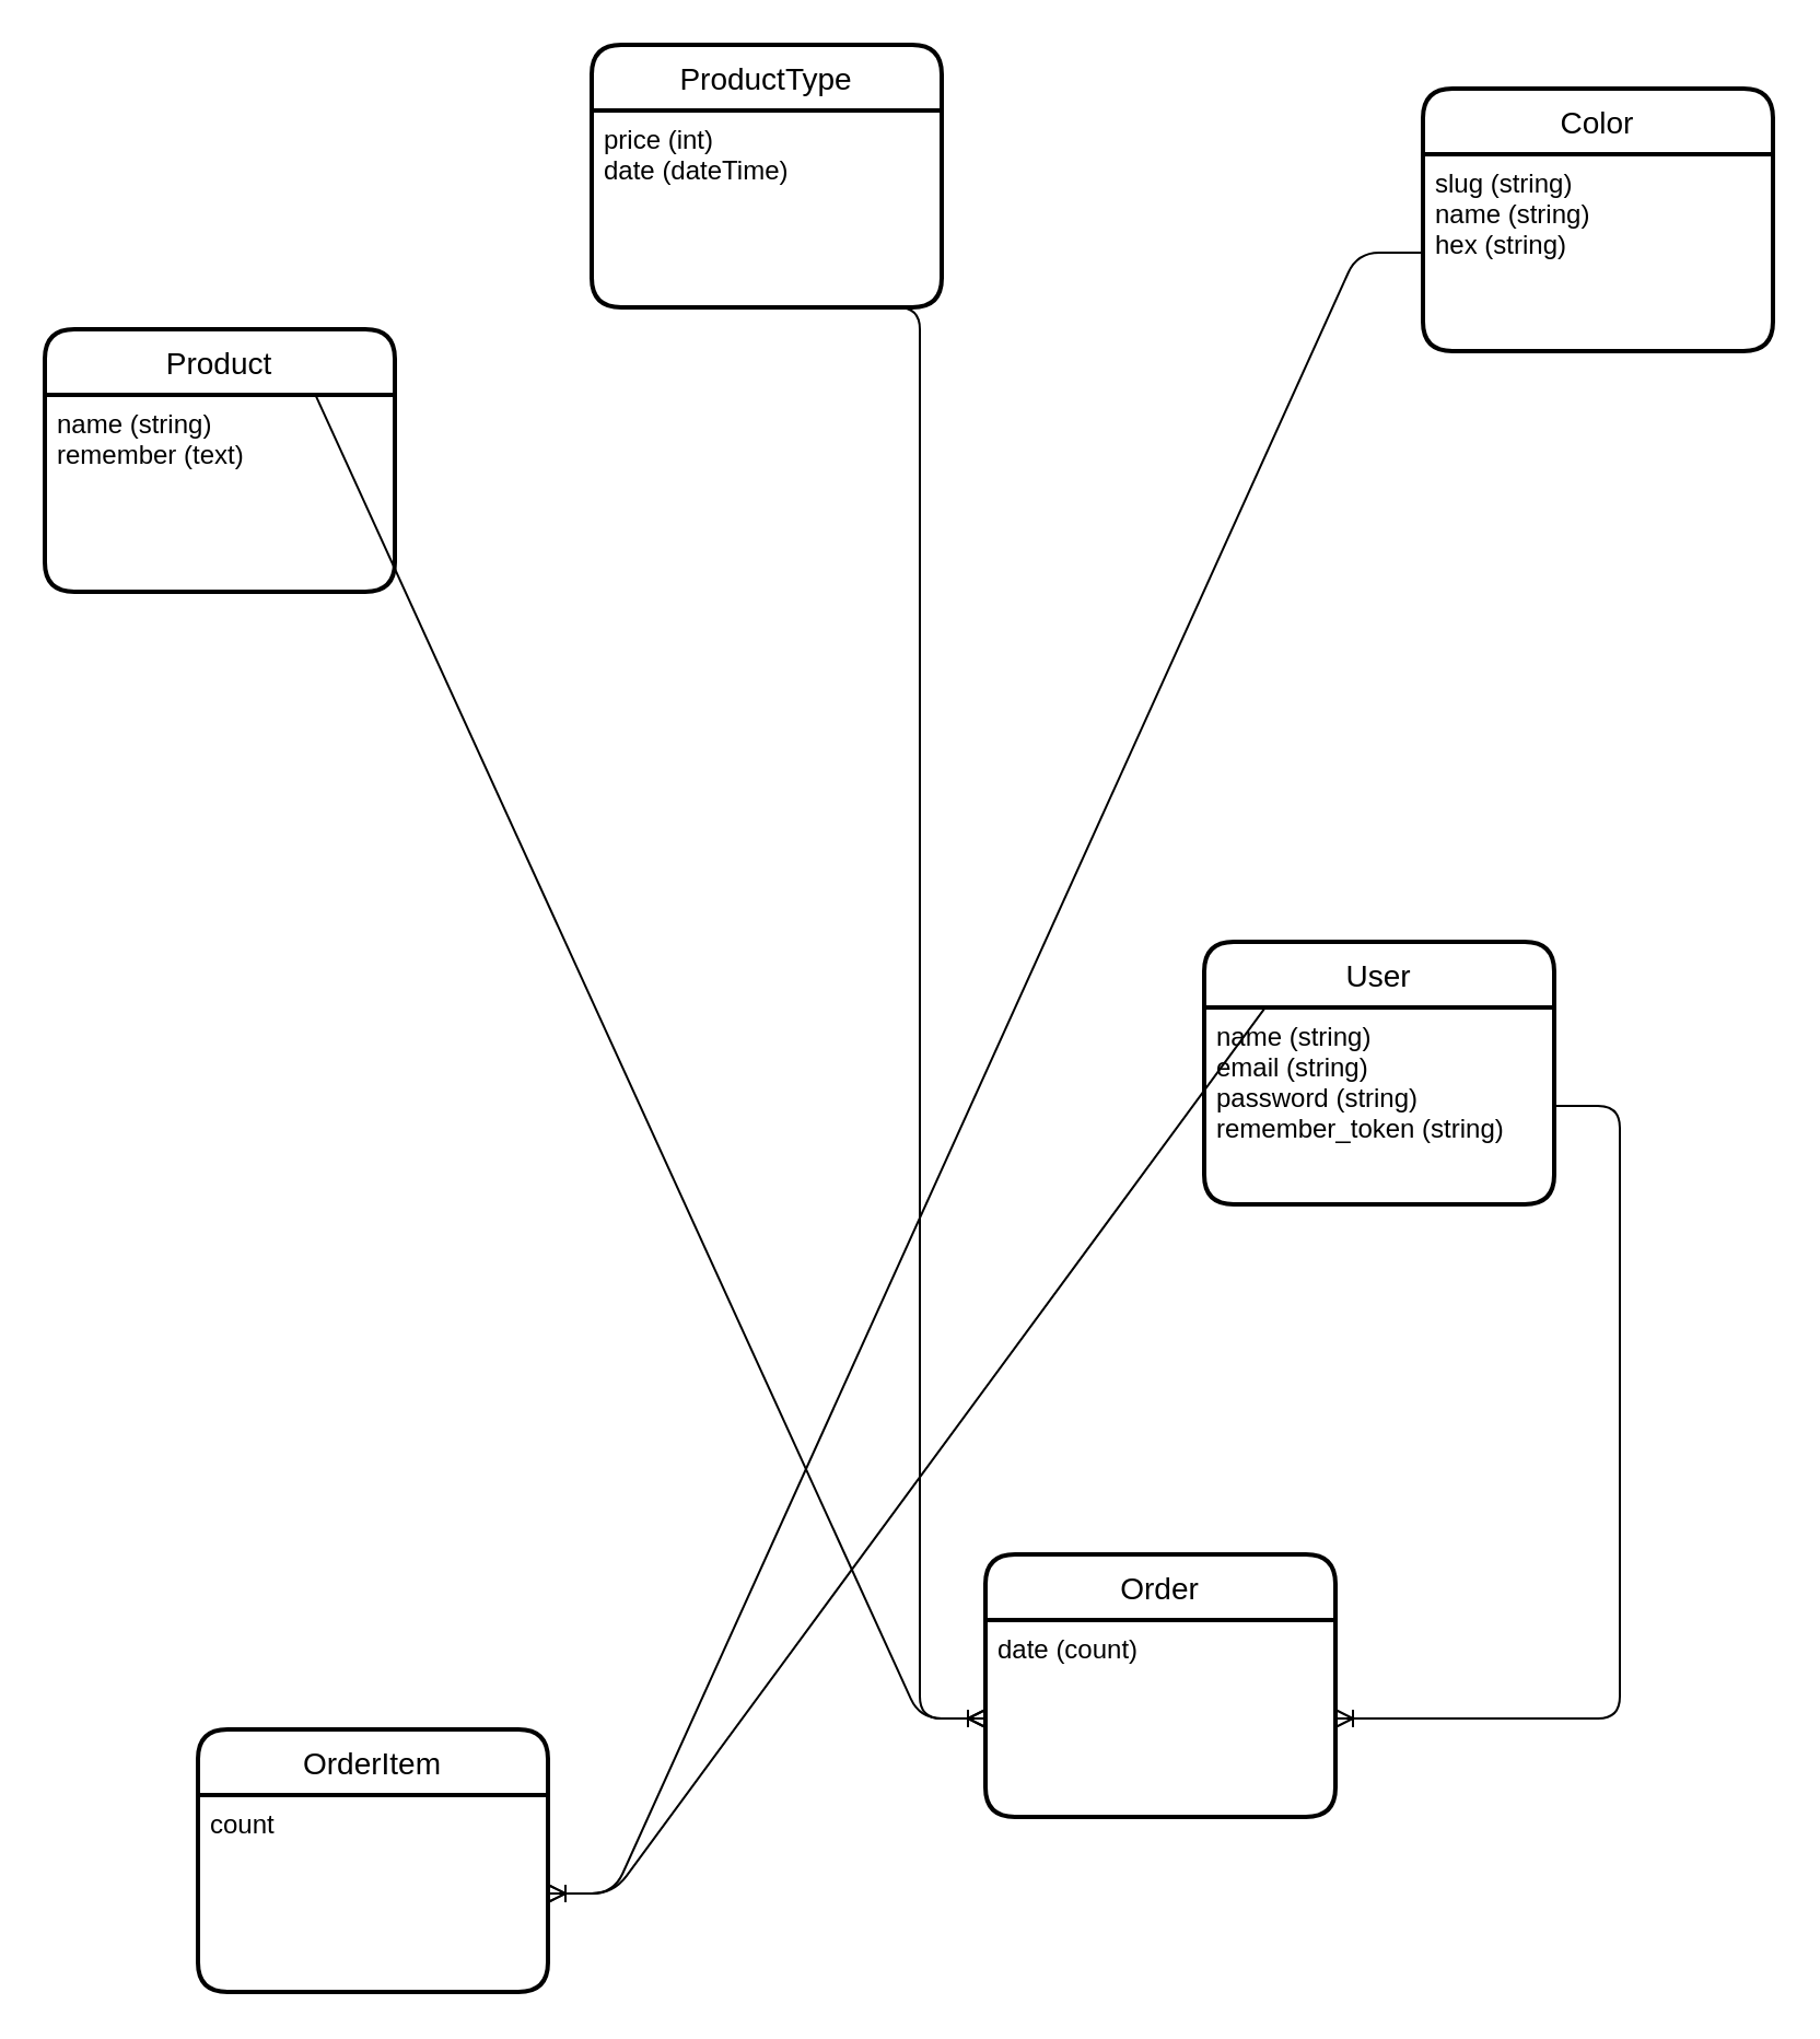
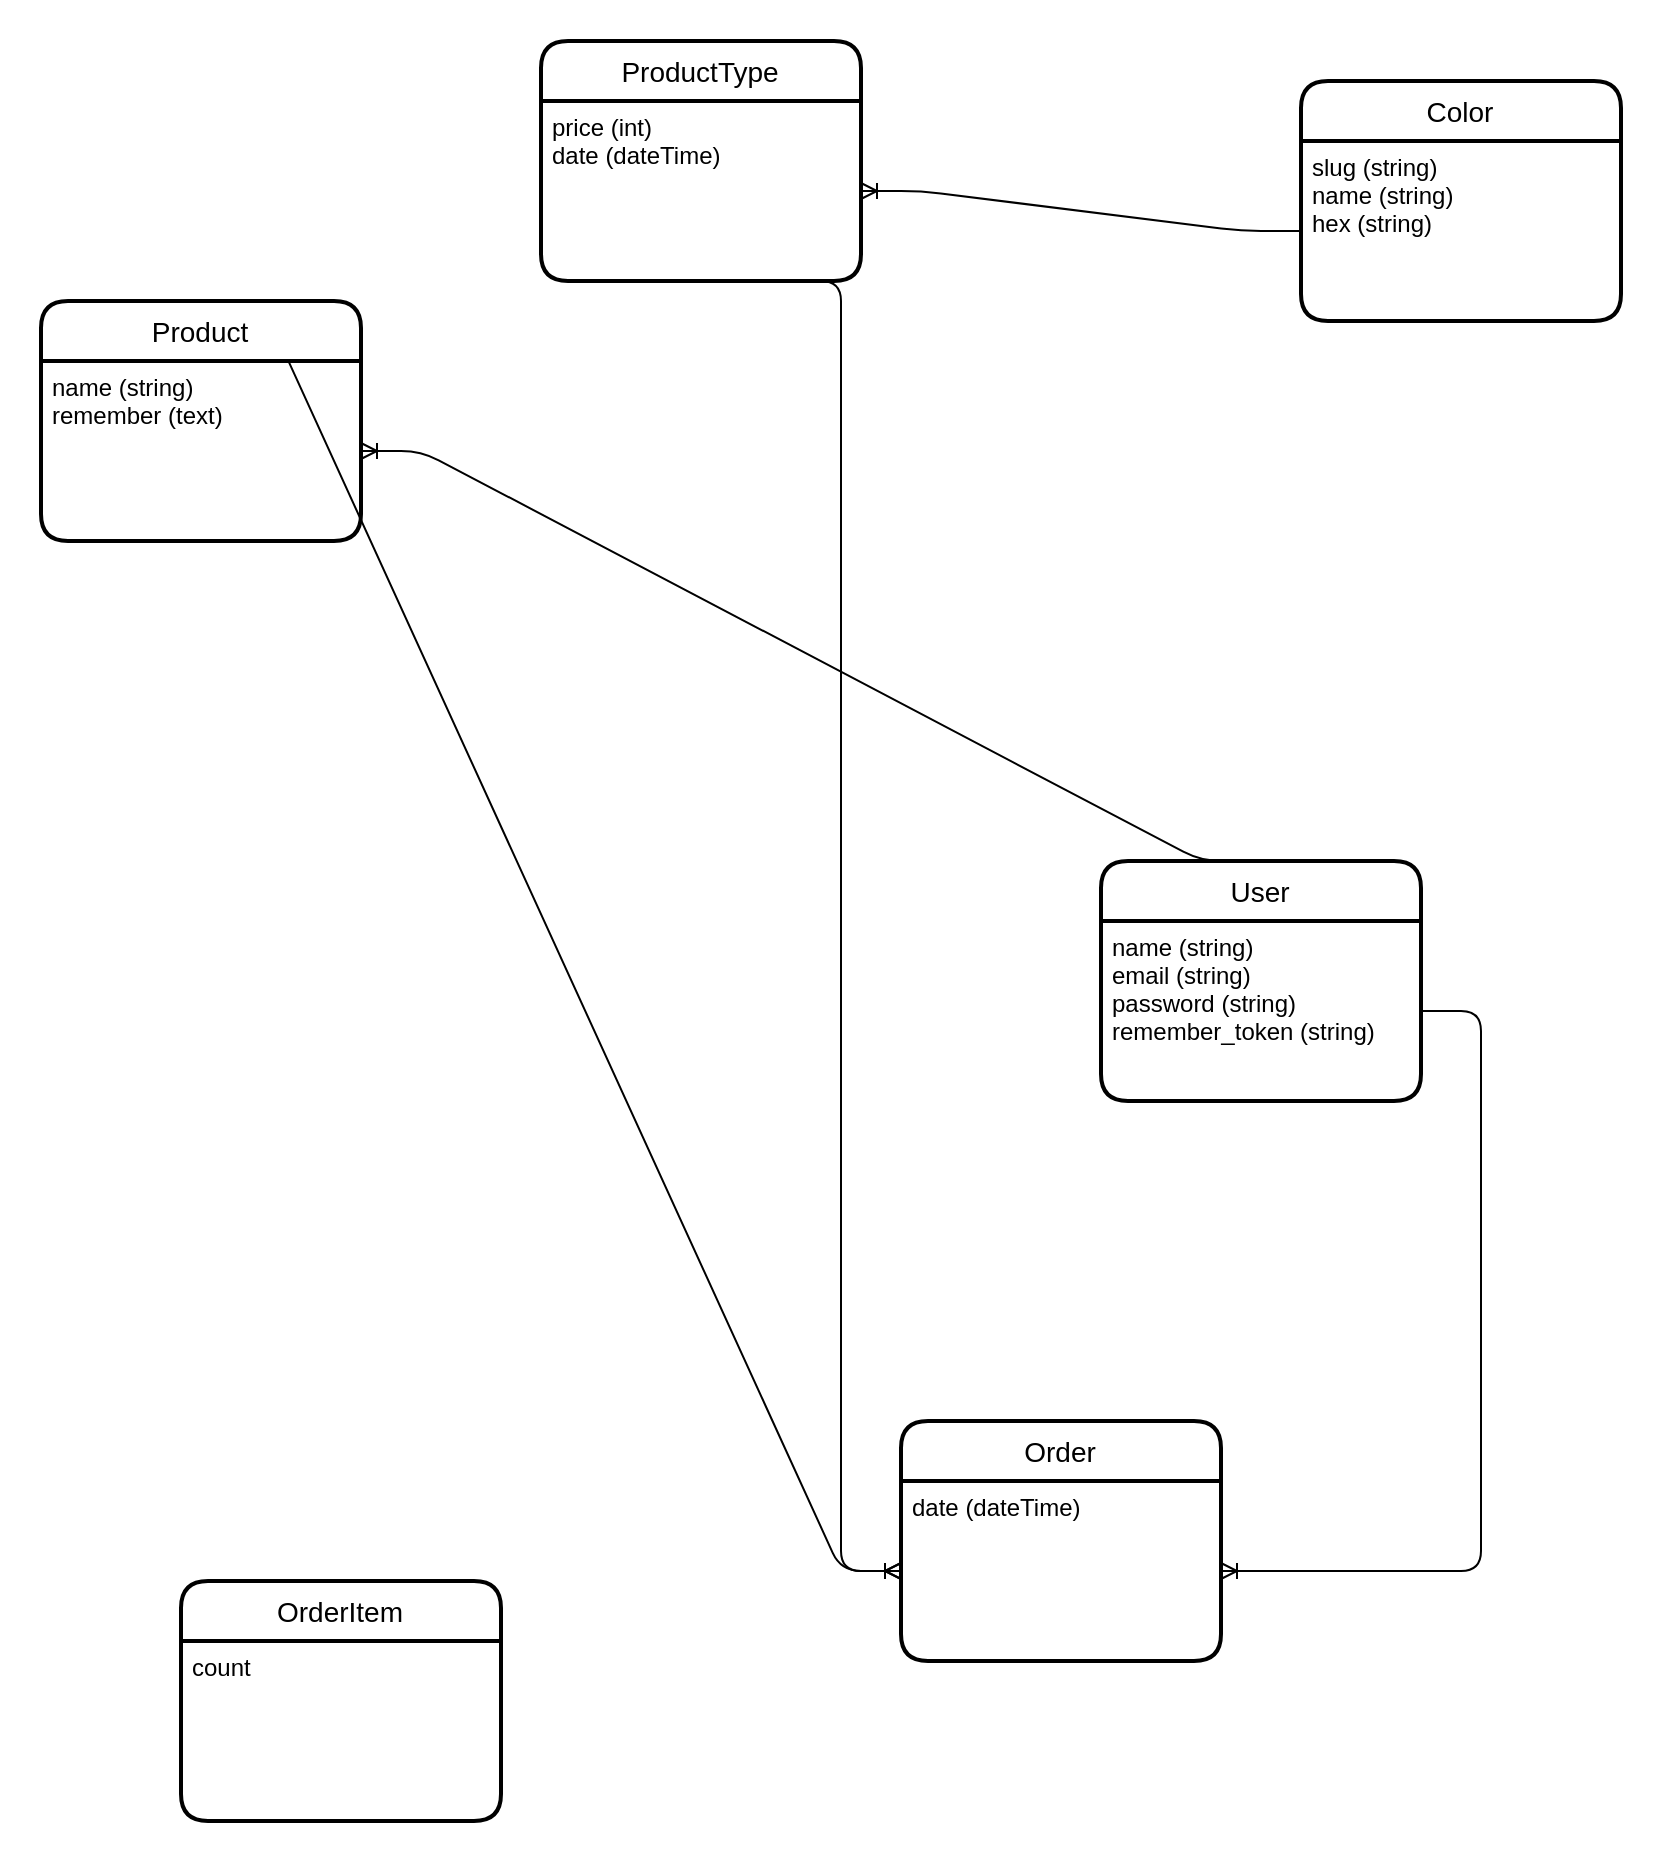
- <mxCell id="3" value="" style="edgeStyle=entityRelationEdgeStyle;fontSize=12;html=1;endArrow=ERoneToMany;" parent="1" source="18" target="10" edge="1"><mxGeometry width="100" height="100" relative="1" as="geometry"><mxPoint x="608" y="300" as="sourcePoint" /><mxPoint x="668" y="400" as="targetPoint" /></mxGeometry></mxCell>
+ <mxCell id="3" value="" style="edgeStyle=entityRelationEdgeStyle;fontSize=12;html=1;endArrow=ERoneToMany;" parent="1" source="18" target="8" edge="1"><mxGeometry width="100" height="100" relative="1" as="geometry"><mxPoint x="608" y="300" as="sourcePoint" /><mxPoint x="668" y="400" as="targetPoint" /></mxGeometry></mxCell>
- <mxCell id="4" value="" style="edgeStyle=entityRelationEdgeStyle;fontSize=12;html=1;endArrow=ERoneToMany;exitX=0.5;exitY=0;exitDx=0;exitDy=0;" parent="1" source="15" target="10" edge="1"><mxGeometry width="100" height="100" relative="1" as="geometry"><mxPoint x="323" y="420" as="sourcePoint" /><mxPoint x="323" y="250" as="targetPoint" /></mxGeometry></mxCell>
+ <mxCell id="4" value="" style="edgeStyle=entityRelationEdgeStyle;fontSize=12;html=1;endArrow=ERoneToMany;exitX=0.5;exitY=0;exitDx=0;exitDy=0;" parent="1" source="15" target="12" edge="1"><mxGeometry width="100" height="100" relative="1" as="geometry"><mxPoint x="323" y="420" as="sourcePoint" /><mxPoint x="323" y="250" as="targetPoint" /></mxGeometry></mxCell>
- <mxCell id="14" value="date (count)" style="align=left;strokeColor=none;fillColor=none;spacingLeft=4;fontSize=12;verticalAlign=top;resizable=0;rotatable=0;part=1;" parent="13" vertex="1"><mxGeometry y="30" width="160" height="90" as="geometry" /></mxCell>
+ <mxCell id="14" value="date (dateTime)" style="align=left;strokeColor=none;fillColor=none;spacingLeft=4;fontSize=12;verticalAlign=top;resizable=0;rotatable=0;part=1;" parent="13" vertex="1"><mxGeometry y="30" width="160" height="90" as="geometry" /></mxCell>
